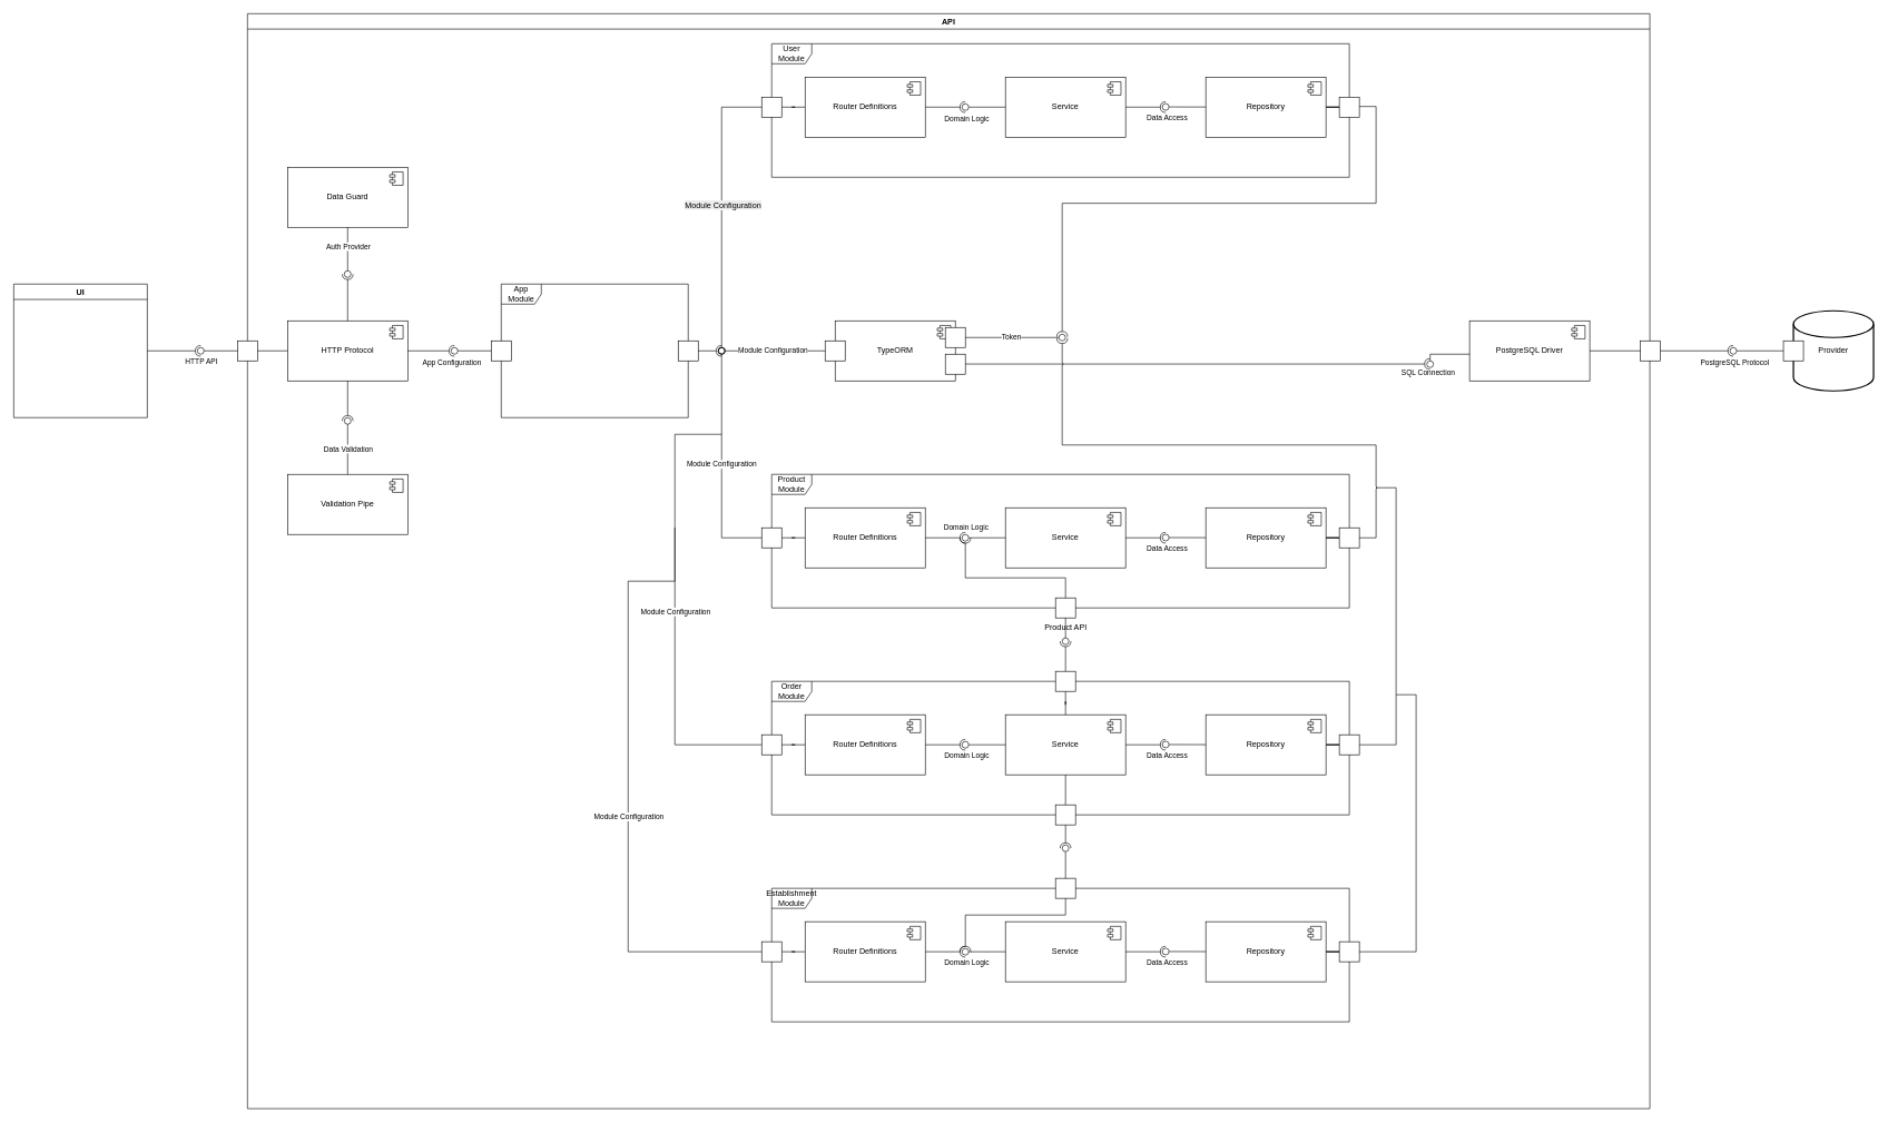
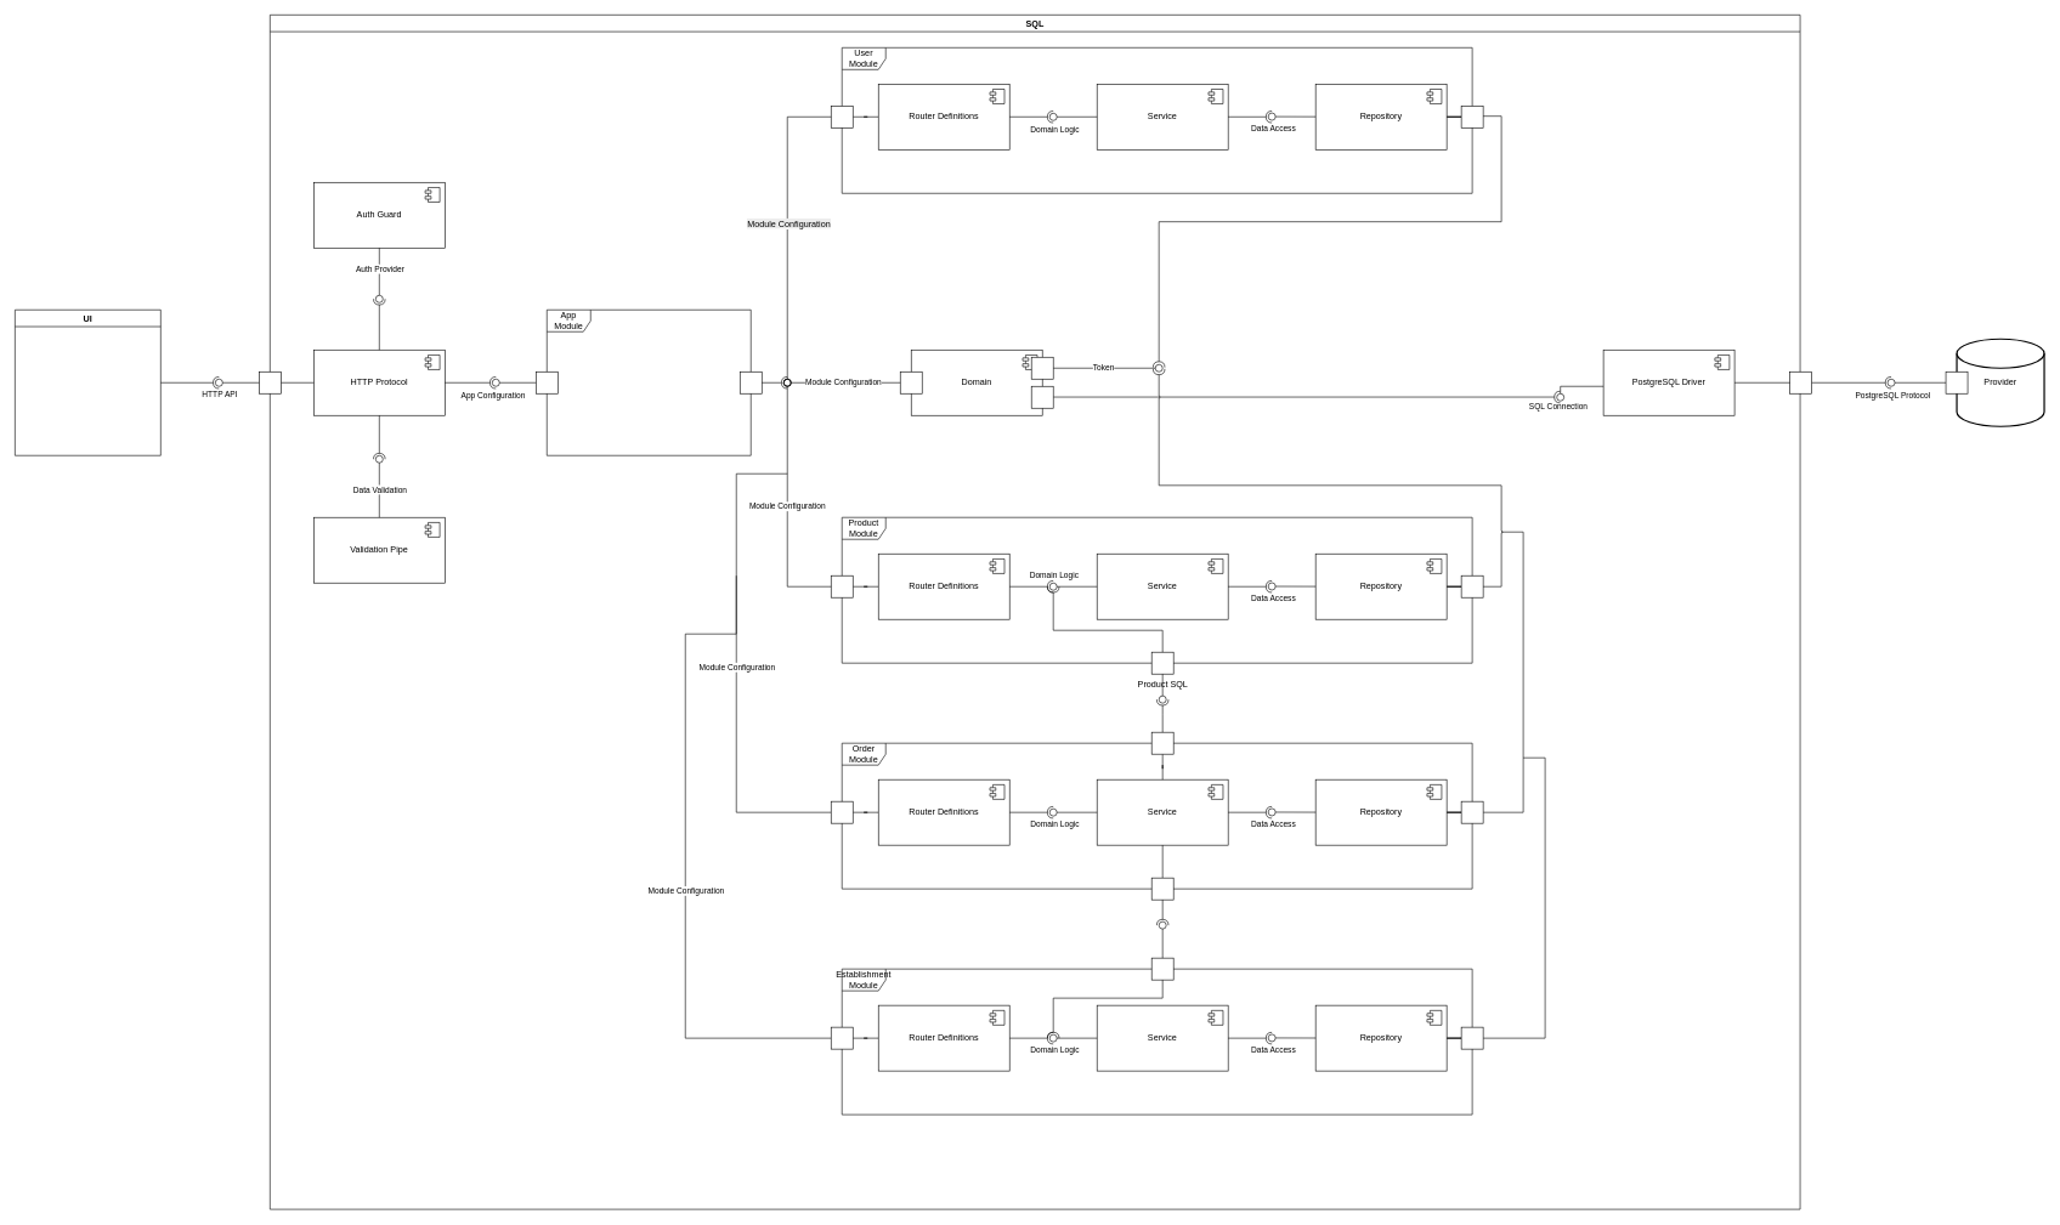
- <mxCell id="2" value="API" style="swimlane;whiteSpace=wrap;html=1;" vertex="1" parent="1"><mxGeometry x="370" y="20" width="2100" height="1640" as="geometry" /></mxCell>
+ <mxCell id="2" value="SQL" style="swimlane;whiteSpace=wrap;html=1;" vertex="1" parent="1"><mxGeometry x="370" y="20" width="2100" height="1640" as="geometry" /></mxCell>
- <mxCell id="63" value="Data Guard" style="html=1;dropTarget=0;whiteSpace=wrap;" vertex="1" parent="2"><mxGeometry x="60" y="230" width="180" height="90" as="geometry" /></mxCell>
+ <mxCell id="63" value="Auth Guard" style="html=1;dropTarget=0;whiteSpace=wrap;" vertex="1" parent="2"><mxGeometry x="60" y="230" width="180" height="90" as="geometry" /></mxCell>
- <mxCell id="36" value="TypeORM" style="html=1;dropTarget=0;whiteSpace=wrap;" vertex="1" parent="2"><mxGeometry x="880" y="460" width="180" height="90" as="geometry" /></mxCell>
+ <mxCell id="36" value="Domain" style="html=1;dropTarget=0;whiteSpace=wrap;" vertex="1" parent="2"><mxGeometry x="880" y="460" width="180" height="90" as="geometry" /></mxCell>
- <mxCell id="93" value="Product API" style="text;html=1;align=center;verticalAlign=middle;resizable=0;points=[];autosize=1;strokeColor=none;fillColor=none;" vertex="1" parent="2"><mxGeometry x="1180" y="905" width="90" height="30" as="geometry" /></mxCell>
+ <mxCell id="93" value="Product SQL" style="text;html=1;align=center;verticalAlign=middle;resizable=0;points=[];autosize=1;strokeColor=none;fillColor=none;" vertex="1" parent="2"><mxGeometry x="1180" y="905" width="90" height="30" as="geometry" /></mxCell>
